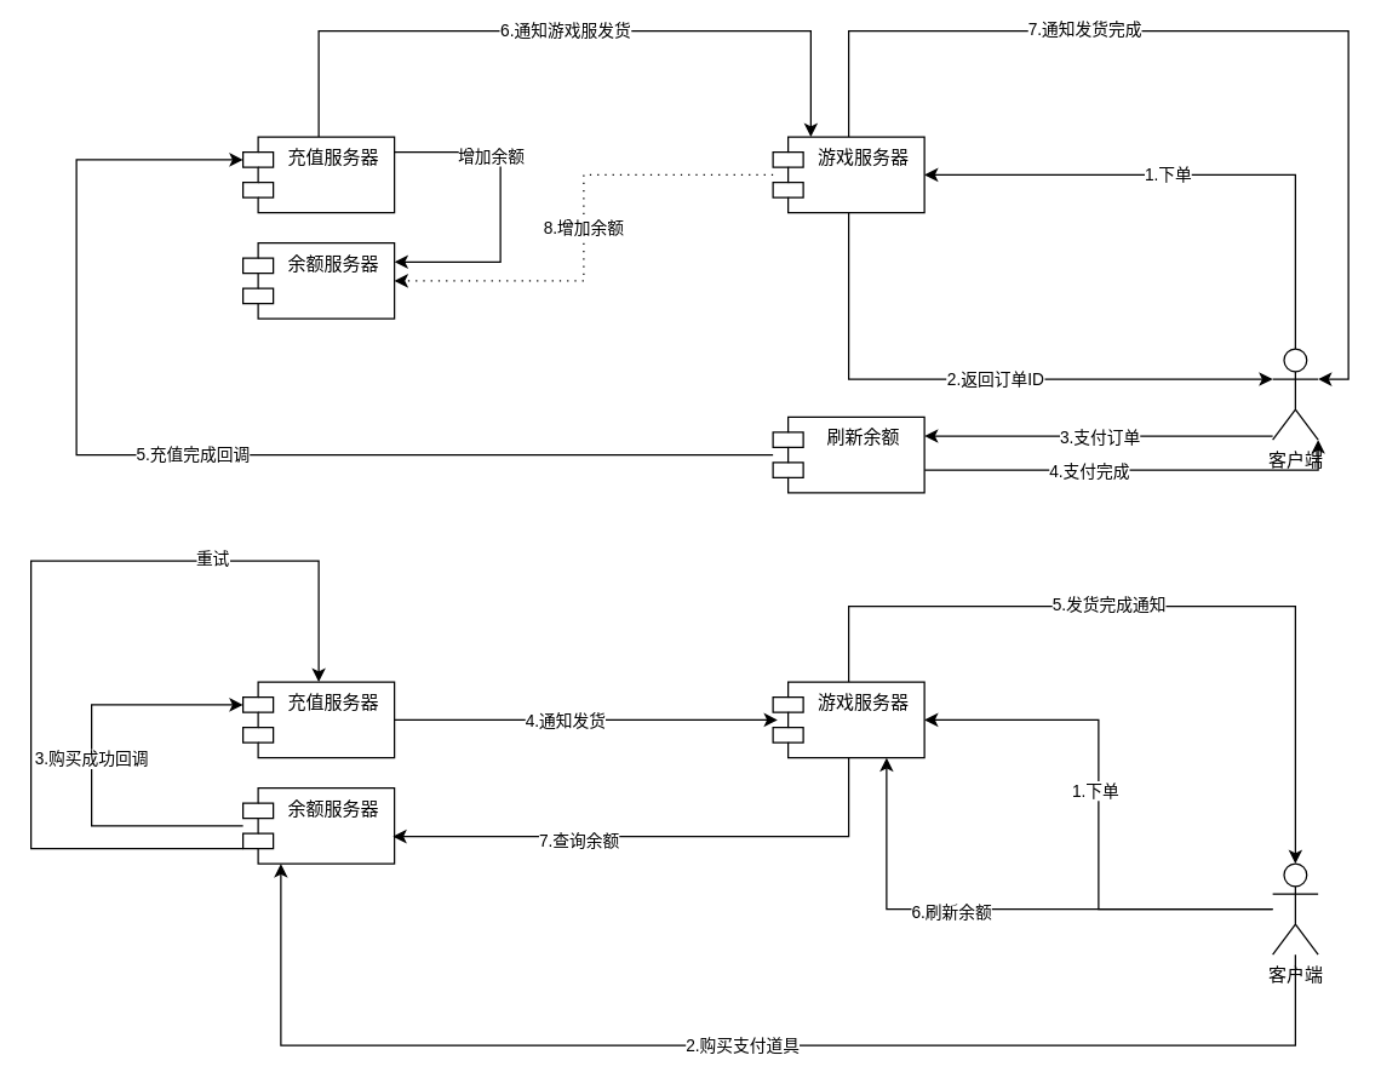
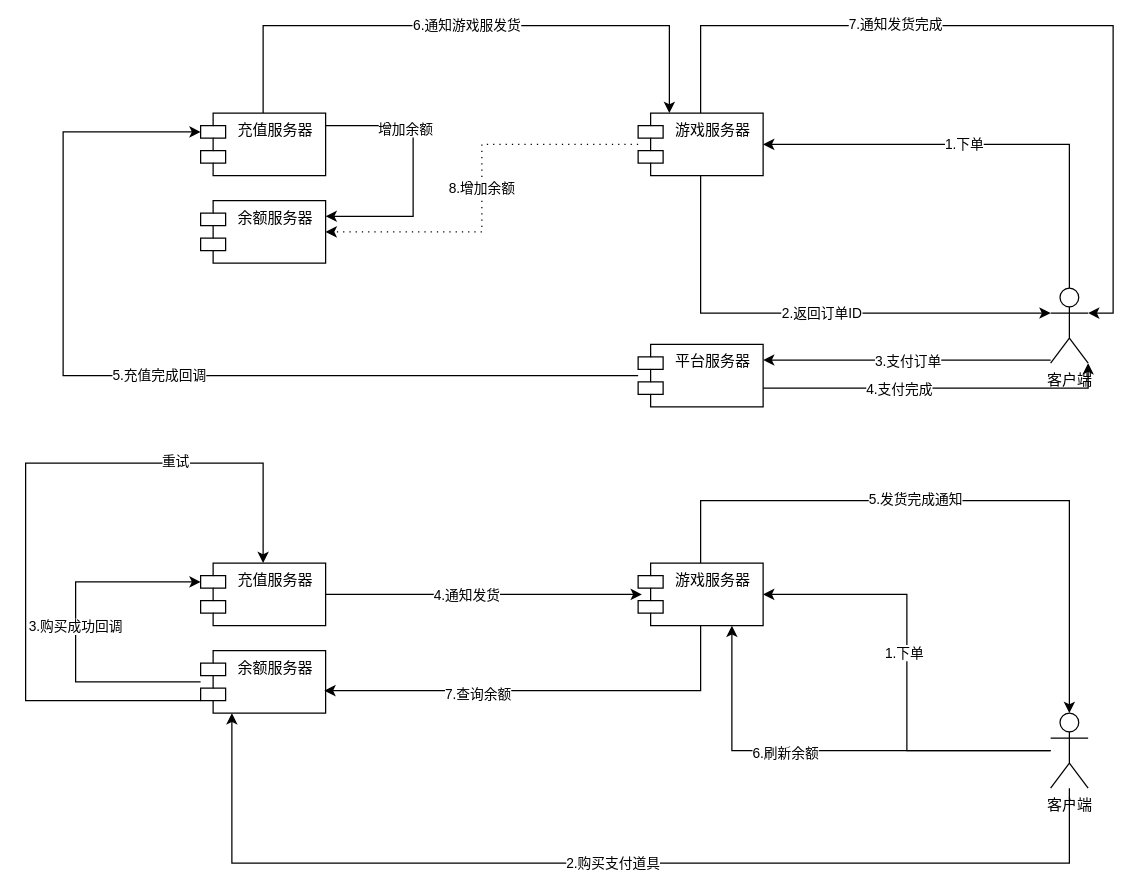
- <mxCell id="21" value="刷新余额" style="shape=module;align=left;spacingLeft=20;align=center;verticalAlign=top;" parent="1" vertex="1"><mxGeometry x="510" y="275" width="100" height="50" as="geometry" /></mxCell>
+ <mxCell id="21" value="平台服务器" style="shape=module;align=left;spacingLeft=20;align=center;verticalAlign=top;" parent="1" vertex="1"><mxGeometry x="510" y="275" width="100" height="50" as="geometry" /></mxCell>
